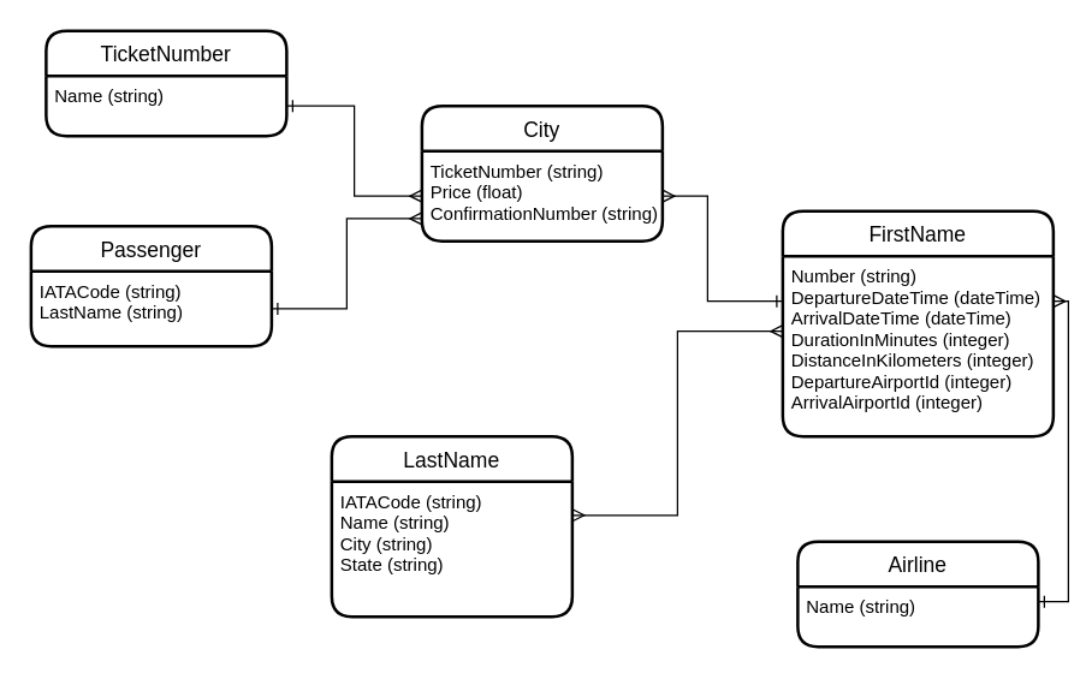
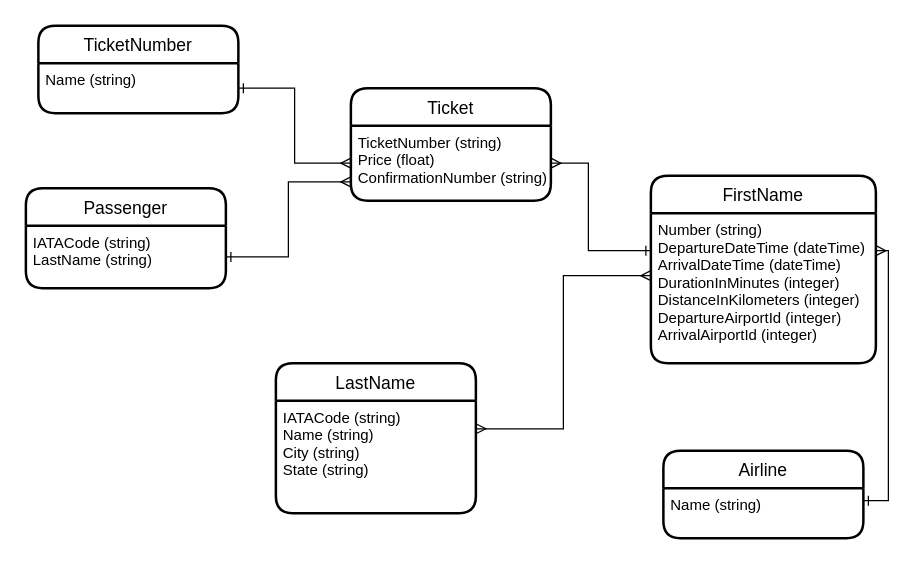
- <mxCell id="10" value="City" style="swimlane;childLayout=stackLayout;horizontal=1;startSize=30;horizontalStack=0;rounded=1;fontSize=14;fontStyle=0;strokeWidth=2;resizeParent=0;resizeLast=1;shadow=0;dashed=0;align=center;" parent="1" vertex="1"><mxGeometry x="280" y="70" width="160" height="90" as="geometry" /></mxCell>
+ <mxCell id="10" value="Ticket" style="swimlane;childLayout=stackLayout;horizontal=1;startSize=30;horizontalStack=0;rounded=1;fontSize=14;fontStyle=0;strokeWidth=2;resizeParent=0;resizeLast=1;shadow=0;dashed=0;align=center;" parent="1" vertex="1"><mxGeometry x="280" y="70" width="160" height="90" as="geometry" /></mxCell>
